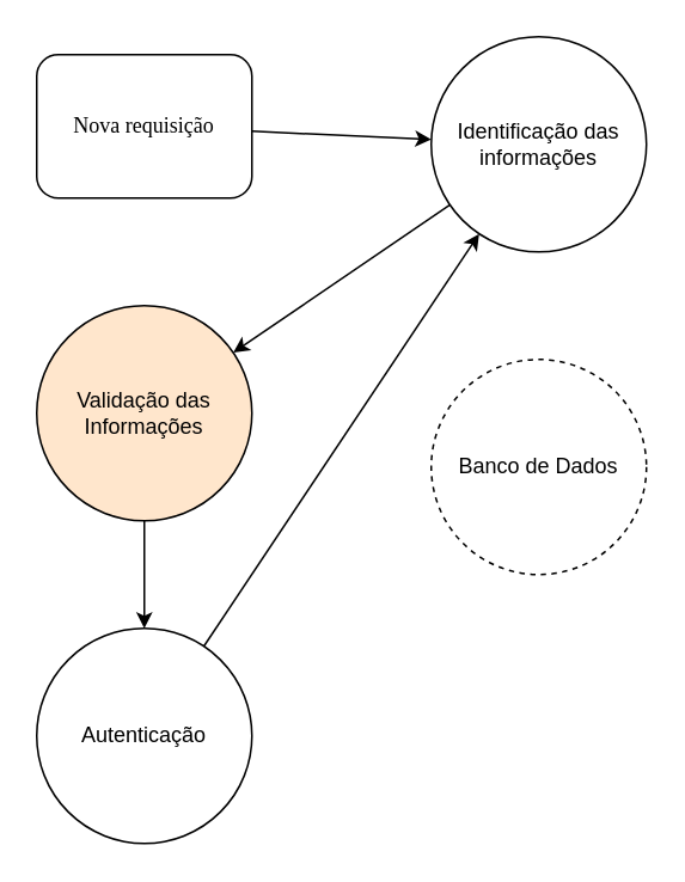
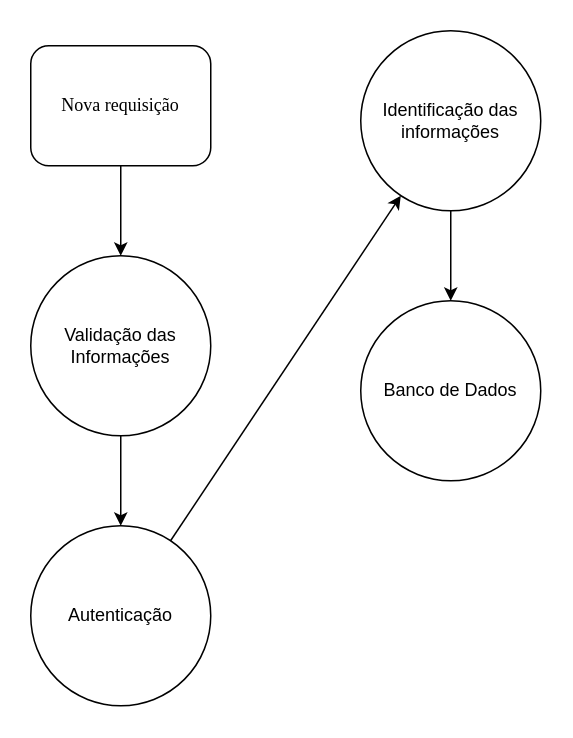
- <mxCell id="9" value="" style="edgeStyle=none;rounded=0;orthogonalLoop=1;jettySize=auto;html=1;endArrow=classic;endFill=1;strokeColor=#000000;" parent="1" source="10" target="7" edge="1"><mxGeometry relative="1" as="geometry" /></mxCell>
+ <mxCell id="9" value="" style="edgeStyle=none;rounded=0;orthogonalLoop=1;jettySize=auto;html=1;endArrow=classic;endFill=1;strokeColor=#000000;" parent="1" source="10" target="3" edge="1"><mxGeometry relative="1" as="geometry" /></mxCell>
- <mxCell id="6" value="" style="edgeStyle=none;rounded=0;orthogonalLoop=1;jettySize=auto;html=1;endArrow=classic;endFill=1;strokeColor=#000000;" parent="1" source="7" target="3" edge="1"><mxGeometry relative="1" as="geometry" /></mxCell>
+ <mxCell id="6" value="" style="edgeStyle=none;rounded=0;orthogonalLoop=1;jettySize=auto;html=1;endArrow=classic;endFill=1;strokeColor=#000000;" parent="1" source="7" target="8" edge="1"><mxGeometry relative="1" as="geometry" /></mxCell>
- <mxCell id="3" value="Validação das Informações" style="ellipse;whiteSpace=wrap;html=1;aspect=fixed;fillColor=#ffe6cc;" parent="1" vertex="1"><mxGeometry x="20" y="170" width="120" height="120" as="geometry" /></mxCell>
+ <mxCell id="3" value="Validação das Informações" style="ellipse;whiteSpace=wrap;html=1;aspect=fixed;" parent="1" vertex="1"><mxGeometry x="20" y="170" width="120" height="120" as="geometry" /></mxCell>
- <mxCell id="8" value="Banco de Dados" style="ellipse;whiteSpace=wrap;html=1;aspect=fixed;dashed=1;" parent="1" vertex="1"><mxGeometry x="240" y="200" width="120" height="120" as="geometry" /></mxCell>
+ <mxCell id="8" value="Banco de Dados" style="ellipse;whiteSpace=wrap;html=1;aspect=fixed;" parent="1" vertex="1"><mxGeometry x="240" y="200" width="120" height="120" as="geometry" /></mxCell>
